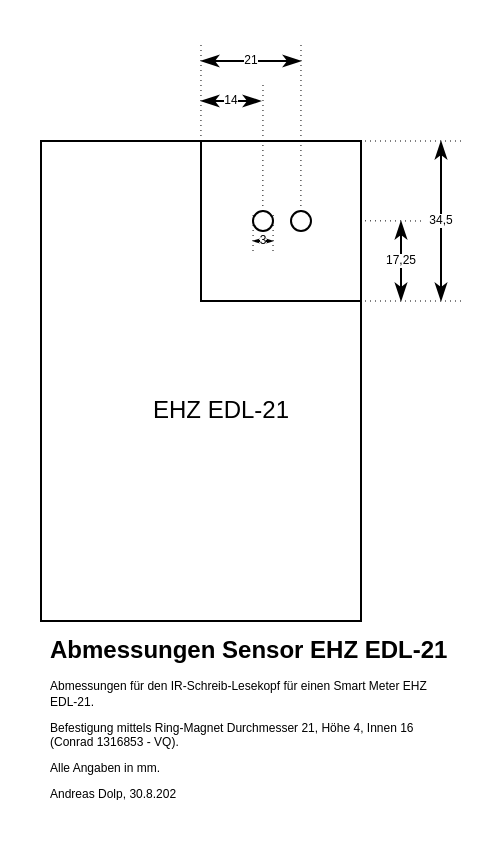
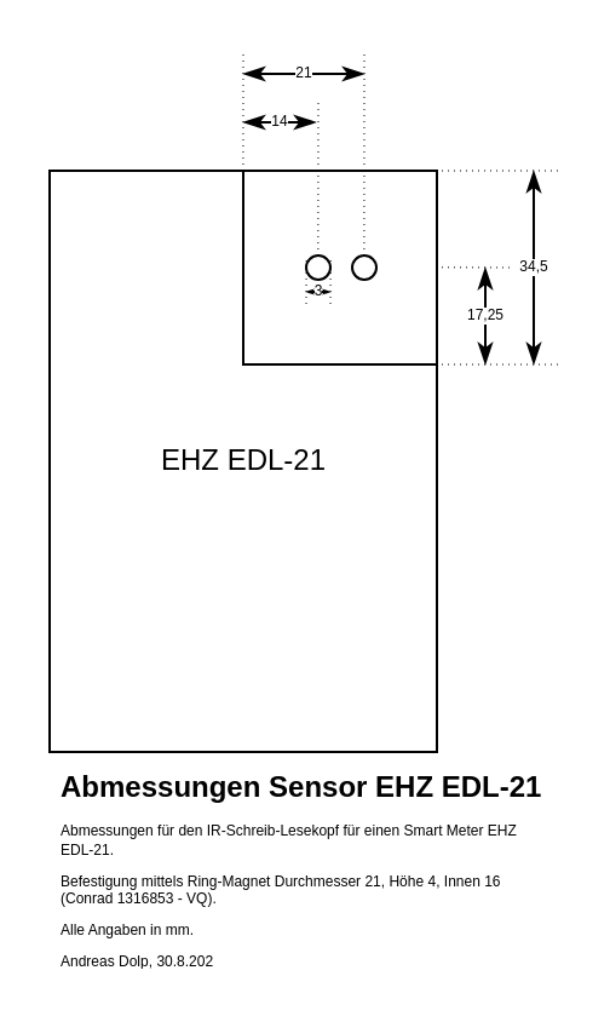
- <mxCell id="4" value="EHZ EDL-21" style="text;html=1;strokeColor=none;fillColor=none;align=center;verticalAlign=middle;whiteSpace=wrap;rounded=0;" parent="1" vertex="1"><mxGeometry x="72.5" y="195" width="75" height="20" as="geometry" /></mxCell>
+ <mxCell id="4" value="EHZ EDL-21" style="text;html=1;strokeColor=none;fillColor=none;align=center;verticalAlign=middle;whiteSpace=wrap;rounded=0;" parent="1" vertex="1"><mxGeometry x="62.5" y="180" width="75" height="20" as="geometry" /></mxCell>
